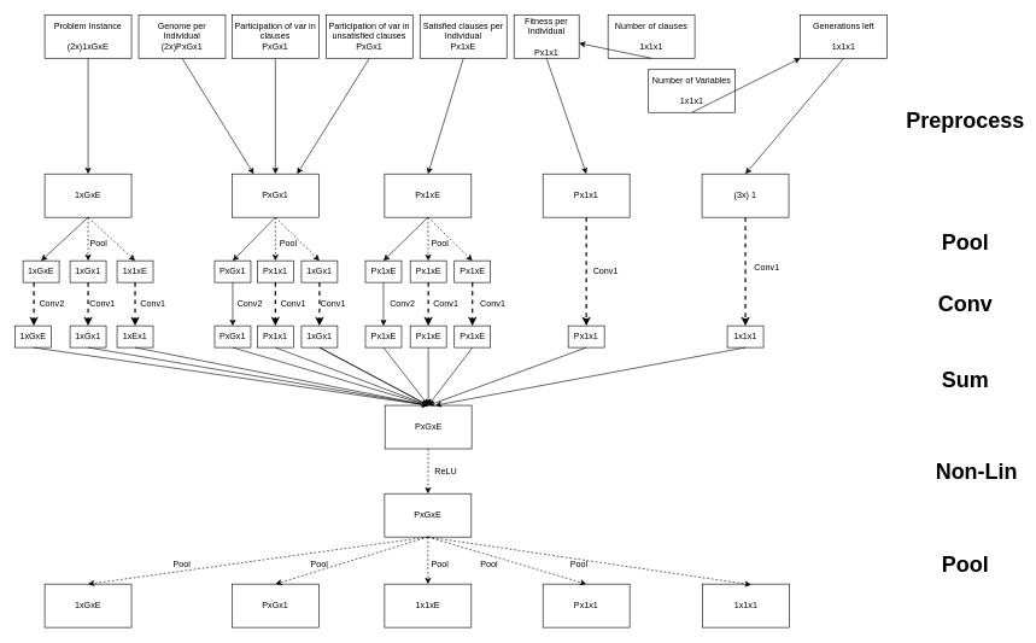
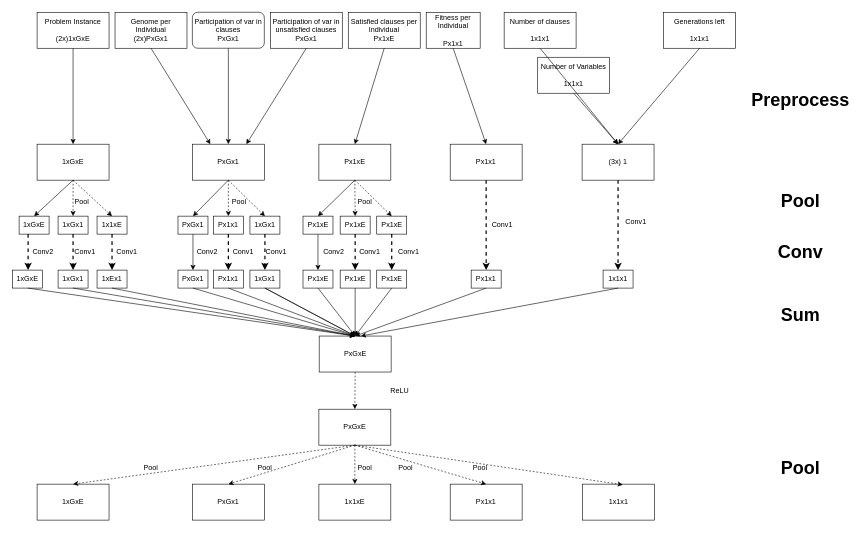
- <mxCell id="5" value="Participation of var in clauses&lt;br&gt;PxGx1" style="rounded=0;whiteSpace=wrap;html=1;" parent="1" vertex="1"><mxGeometry x="320" y="20" width="120" height="60" as="geometry" /></mxCell>
+ <mxCell id="5" value="Participation of var in clauses&lt;br&gt;PxGx1" style="whiteSpace=wrap;html=1;rounded=1;" parent="1" vertex="1"><mxGeometry x="320" y="20" width="120" height="60" as="geometry" /></mxCell>
- <mxCell id="19" value="" style="endArrow=classic;html=1;exitX=0.5;exitY=1;exitDx=0;exitDy=0;" parent="1" source="6" target="4" edge="1"><mxGeometry width="50" height="50" relative="1" as="geometry"><mxPoint x="771" y="90" as="sourcePoint" /><mxPoint x="691" y="250" as="targetPoint" /></mxGeometry></mxCell>
+ <mxCell id="19" value="" style="endArrow=classic;html=1;entryX=0.5;entryY=0;entryDx=0;entryDy=0;exitX=0.5;exitY=1;exitDx=0;exitDy=0;" parent="1" source="6" target="13" edge="1"><mxGeometry width="50" height="50" relative="1" as="geometry"><mxPoint x="771" y="90" as="sourcePoint" /><mxPoint x="691" y="250" as="targetPoint" /></mxGeometry></mxCell>
- <mxCell id="20" value="" style="endArrow=classic;html=1;exitX=0.5;exitY=1;exitDx=0;exitDy=0;" parent="1" source="8" target="9" edge="1"><mxGeometry width="50" height="50" relative="1" as="geometry"><mxPoint x="931" y="90" as="sourcePoint" /><mxPoint x="1091" y="250" as="targetPoint" /></mxGeometry></mxCell>
+ <mxCell id="20" value="" style="endArrow=classic;html=1;entryX=0.5;entryY=0;entryDx=0;entryDy=0;exitX=0.5;exitY=1;exitDx=0;exitDy=0;" parent="1" source="8" target="13" edge="1"><mxGeometry width="50" height="50" relative="1" as="geometry"><mxPoint x="931" y="90" as="sourcePoint" /><mxPoint x="1091" y="250" as="targetPoint" /></mxGeometry></mxCell>
- <mxCell id="65" value="ReLU" style="text;html=1;strokeColor=none;fillColor=none;align=center;verticalAlign=middle;whiteSpace=wrap;rounded=0;" parent="1" vertex="1"><mxGeometry x="595.5" y="641" width="40" height="20" as="geometry" /></mxCell>
+ <mxCell id="65" value="ReLU" style="text;html=1;strokeColor=none;fillColor=none;align=center;verticalAlign=middle;whiteSpace=wrap;rounded=0;" parent="1" vertex="1"><mxGeometry x="645.5" y="641" width="40" height="20" as="geometry" /></mxCell>
- <mxCell id="69" value="&lt;font style=&quot;font-size: 30px&quot;&gt;&lt;b&gt;Non-Lin&lt;/b&gt;&lt;/font&gt;" style="text;html=1;strokeColor=none;fillColor=none;align=center;verticalAlign=middle;whiteSpace=wrap;rounded=0;" parent="1" vertex="1"><mxGeometry x="1290" y="626" width="120" height="50" as="geometry" /></mxCell>
